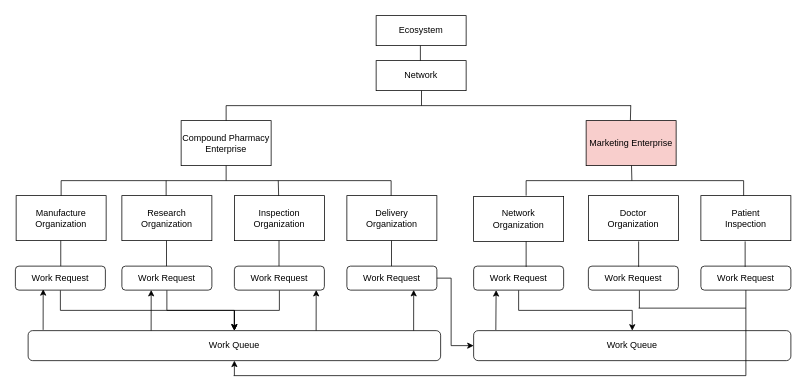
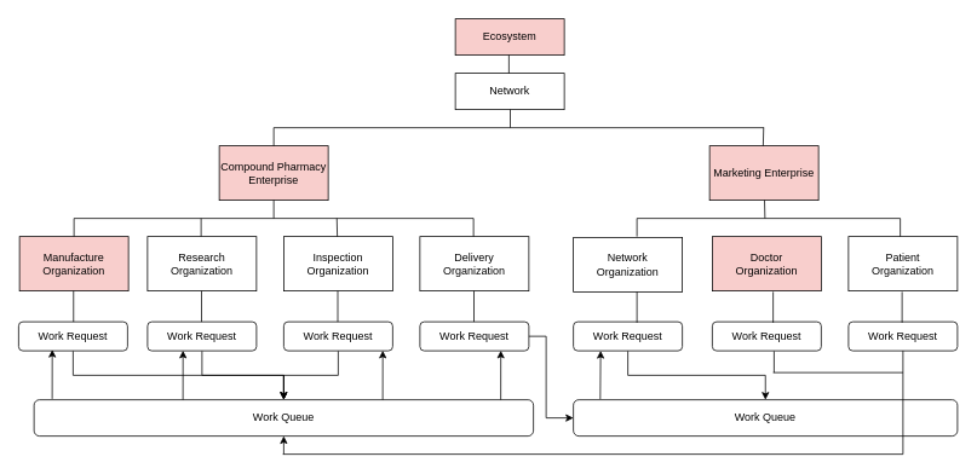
- <mxCell id="2" value="Ecosystem" style="rounded=0;whiteSpace=wrap;html=1;" vertex="1" parent="1"><mxGeometry x="501" y="20" width="120" height="40" as="geometry" /></mxCell>
+ <mxCell id="2" value="Ecosystem" style="rounded=0;whiteSpace=wrap;html=1;fillColor=#f8cecc;" vertex="1" parent="1"><mxGeometry x="501" y="20" width="120" height="40" as="geometry" /></mxCell>
- <mxCell id="5" value="Compound Pharmacy Enterprise" style="rounded=0;whiteSpace=wrap;html=1;" vertex="1" parent="1"><mxGeometry x="241" y="160" width="120" height="60" as="geometry" /></mxCell>
+ <mxCell id="5" value="Compound Pharmacy Enterprise" style="rounded=0;whiteSpace=wrap;html=1;fillColor=#f8cecc;" vertex="1" parent="1"><mxGeometry x="241" y="160" width="120" height="60" as="geometry" /></mxCell>
- <mxCell id="7" value="Manufacture Organization" style="rounded=0;whiteSpace=wrap;html=1;" vertex="1" parent="1"><mxGeometry x="21" y="260" width="120" height="60" as="geometry" /></mxCell>
+ <mxCell id="7" value="Manufacture Organization" style="rounded=0;whiteSpace=wrap;html=1;fillColor=#f8cecc;" vertex="1" parent="1"><mxGeometry x="21" y="260" width="120" height="60" as="geometry" /></mxCell>
- <mxCell id="17" value="Doctor&lt;br&gt;Organization" style="rounded=0;whiteSpace=wrap;html=1;" vertex="1" parent="1"><mxGeometry x="784" y="260" width="120" height="60" as="geometry" /></mxCell>
+ <mxCell id="17" value="Doctor&lt;br&gt;Organization" style="rounded=0;whiteSpace=wrap;html=1;fillColor=#f8cecc;" vertex="1" parent="1"><mxGeometry x="784" y="260" width="120" height="60" as="geometry" /></mxCell>
- <mxCell id="18" value="Patient&lt;br&gt;Inspection" style="rounded=0;whiteSpace=wrap;html=1;" vertex="1" parent="1"><mxGeometry x="934" y="260" width="120" height="60" as="geometry" /></mxCell>
+ <mxCell id="18" value="Patient&lt;br&gt;Organization" style="rounded=0;whiteSpace=wrap;html=1;" vertex="1" parent="1"><mxGeometry x="934" y="260" width="120" height="60" as="geometry" /></mxCell>
